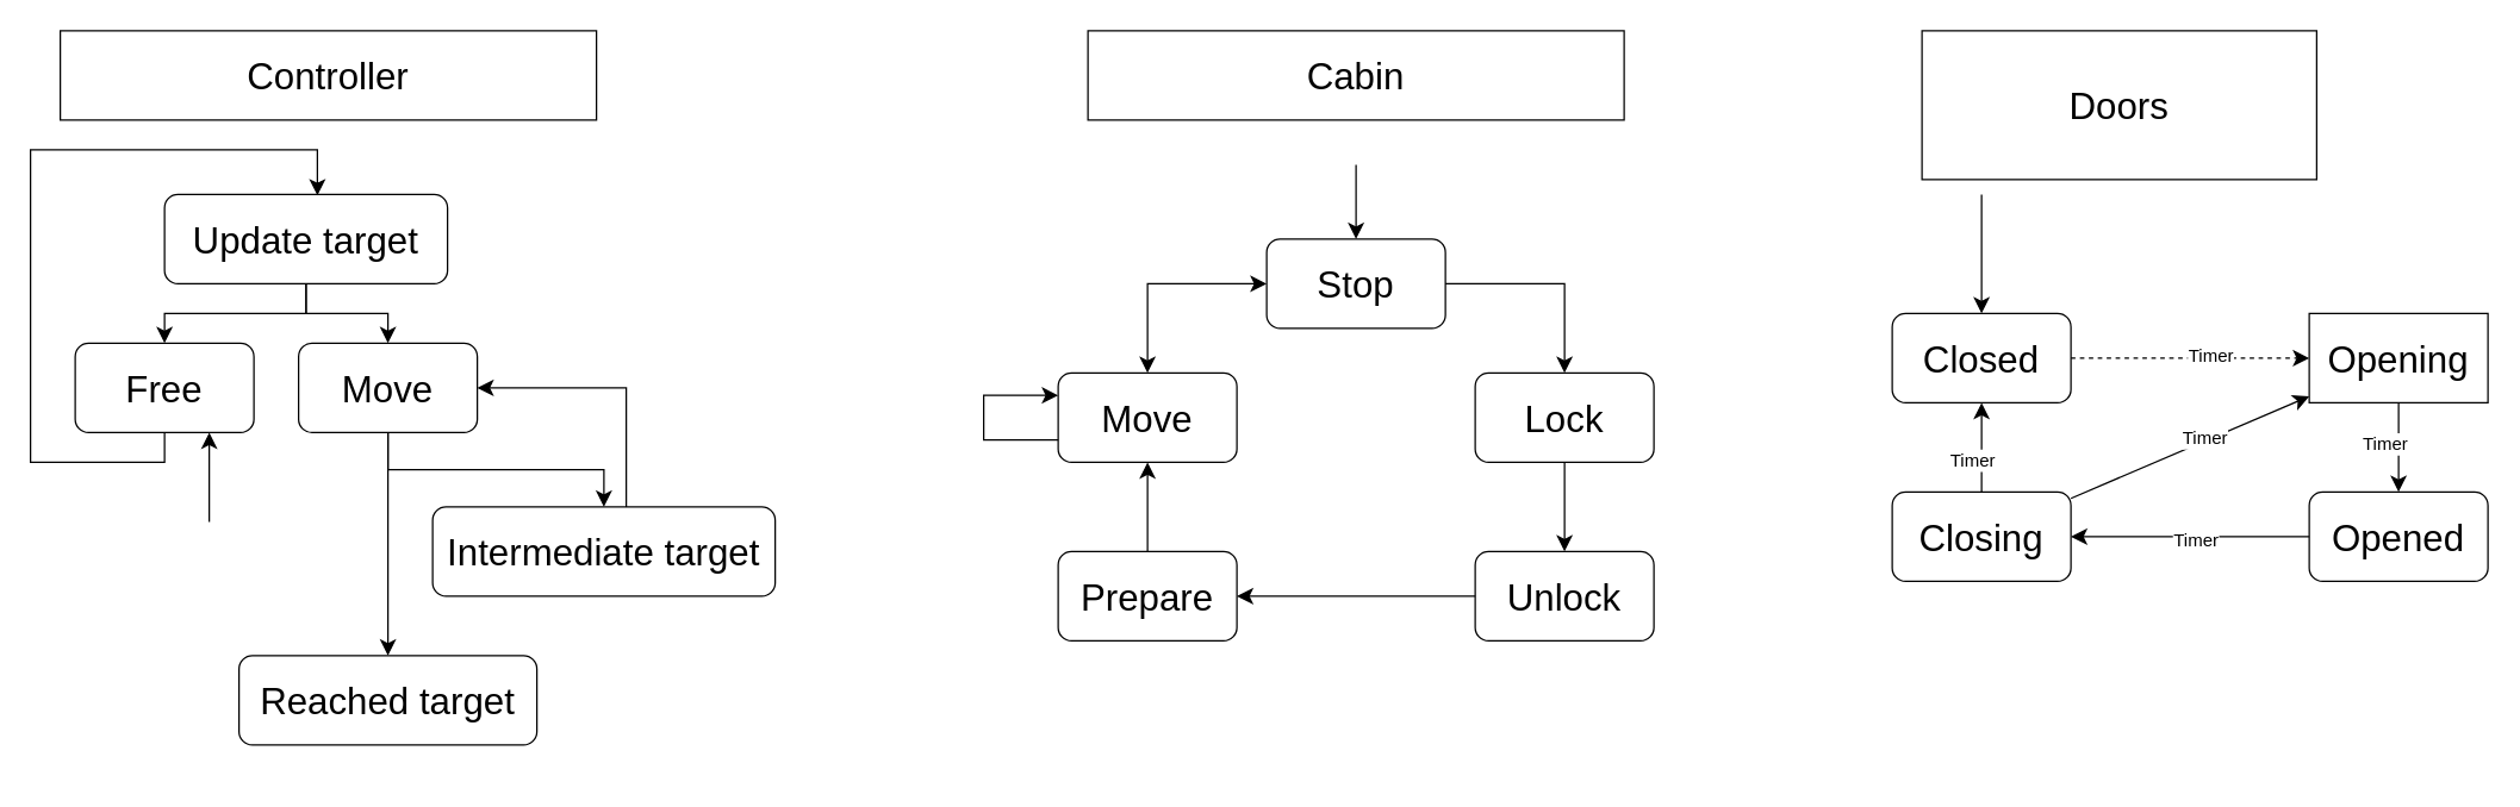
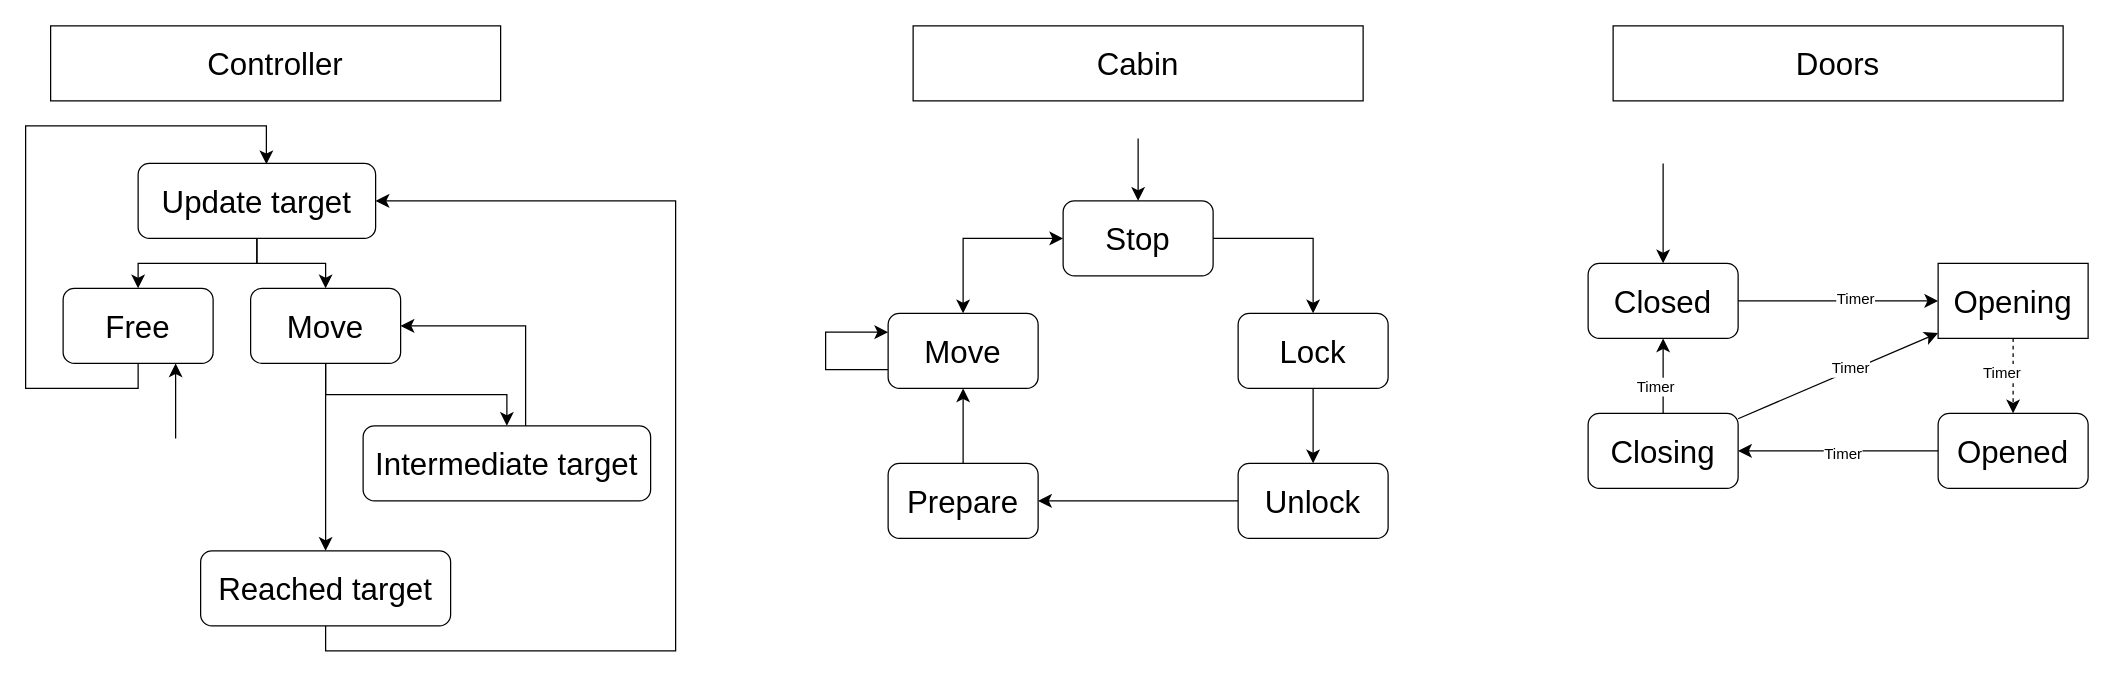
- <mxCell id="33" value="&lt;span style=&quot;font-size: 25px;&quot;&gt;Doors&lt;/span&gt;" style="rounded=0;whiteSpace=wrap;html=1;" vertex="1" parent="1"><mxGeometry x="1290" y="20" width="265" height="100" as="geometry" /></mxCell>
+ <mxCell id="33" value="&lt;span style=&quot;font-size: 25px;&quot;&gt;Doors&lt;/span&gt;" style="rounded=0;whiteSpace=wrap;html=1;" vertex="1" parent="1"><mxGeometry x="1290" y="20" width="360" height="60" as="geometry" /></mxCell>
- <mxCell id="34" value="" style="endArrow=classic;html=1;rounded=0;fontSize=12;startSize=8;endSize=8;curved=0;dashed=1;" edge="1" parent="1" source="26" target="28"><mxGeometry width="50" height="50" relative="1" as="geometry"><mxPoint x="1300" y="320" as="sourcePoint" /><mxPoint x="1350" y="270" as="targetPoint" /></mxGeometry></mxCell>
+ <mxCell id="34" value="" style="endArrow=classic;html=1;rounded=0;fontSize=12;startSize=8;endSize=8;curved=0;" edge="1" parent="1" source="26" target="28"><mxGeometry width="50" height="50" relative="1" as="geometry"><mxPoint x="1300" y="320" as="sourcePoint" /><mxPoint x="1350" y="270" as="targetPoint" /></mxGeometry></mxCell>
- <mxCell id="30" value="" style="endArrow=classic;html=1;rounded=0;fontSize=12;startSize=8;endSize=8;curved=1;" edge="1" source="28" target="29" parent="1"><mxGeometry width="50" height="50" relative="1" as="geometry"><mxPoint x="1360" y="230" as="sourcePoint" /><mxPoint x="1410" y="180" as="targetPoint" /></mxGeometry></mxCell>
+ <mxCell id="30" value="" style="endArrow=classic;html=1;rounded=0;fontSize=12;startSize=8;endSize=8;curved=1;dashed=1;" edge="1" source="28" target="29" parent="1"><mxGeometry width="50" height="50" relative="1" as="geometry"><mxPoint x="1360" y="230" as="sourcePoint" /><mxPoint x="1410" y="180" as="targetPoint" /></mxGeometry></mxCell>
+ <mxCell id="11" value="" style="endArrow=classic;html=1;rounded=0;fontSize=12;startSize=8;endSize=8;exitX=0.5;exitY=1;exitDx=0;exitDy=0;entryX=1;entryY=0.5;entryDx=0;entryDy=0;edgeStyle=orthogonalEdgeStyle;" edge="1" parent="1" source="5" target="6"><mxGeometry width="50" height="50" relative="1" as="geometry"><mxPoint x="210" y="270" as="sourcePoint" /><mxPoint x="260" y="220" as="targetPoint" /><Array as="points"><mxPoint x="260" y="520" /><mxPoint x="540" y="520" /><mxPoint x="540" y="160" /></Array></mxGeometry></mxCell>
